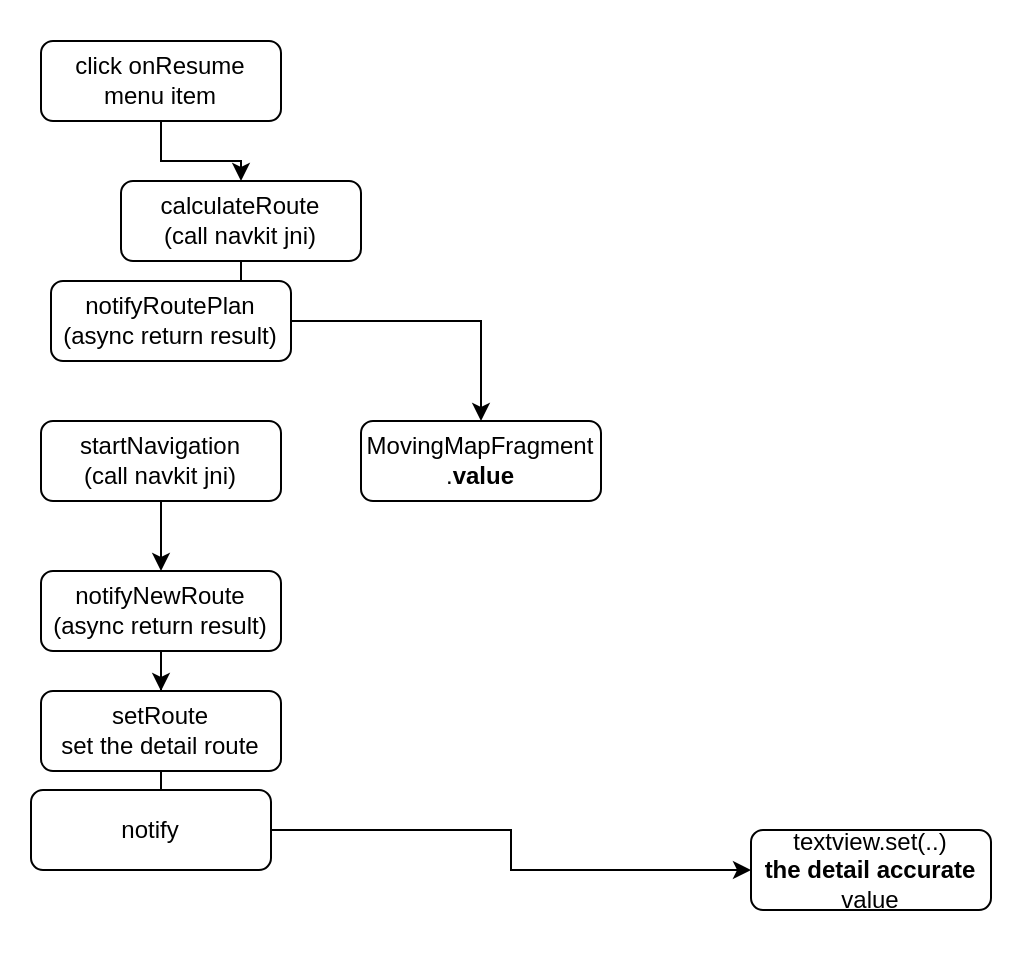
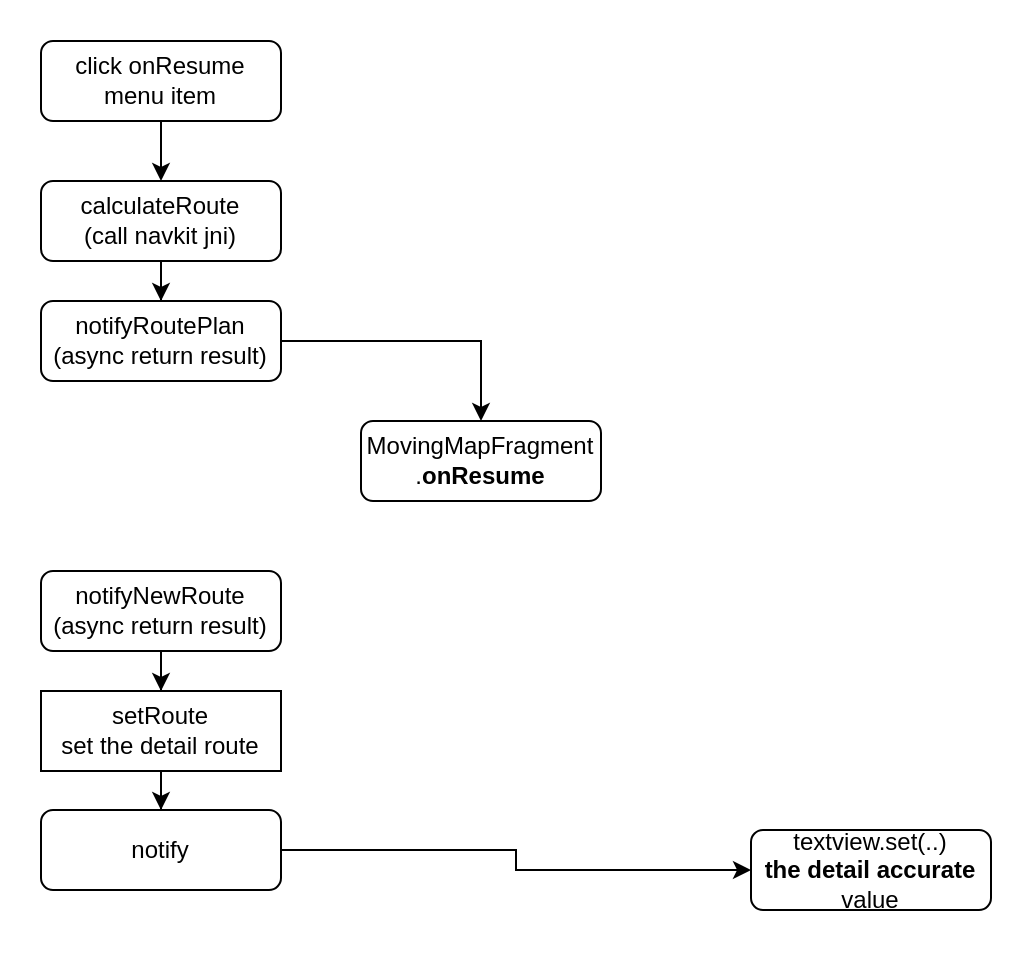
- <mxCell id="5" value="calculateRoute&lt;br&gt;(call navkit jni)" style="rounded=1;whiteSpace=wrap;html=1;fontSize=12;glass=0;strokeWidth=1;shadow=0;" vertex="1" parent="1"><mxGeometry x="60" y="90" width="120" height="40" as="geometry" /></mxCell>
+ <mxCell id="5" value="calculateRoute&lt;br&gt;(call navkit jni)" style="rounded=1;whiteSpace=wrap;html=1;fontSize=12;glass=0;strokeWidth=1;shadow=0;" vertex="1" parent="1"><mxGeometry x="20" y="90" width="120" height="40" as="geometry" /></mxCell>
- <mxCell id="7" value="notifyRoutePlan&lt;br&gt;(async return result)" style="rounded=1;whiteSpace=wrap;html=1;fontSize=12;glass=0;strokeWidth=1;shadow=0;" vertex="1" parent="1"><mxGeometry x="25" y="140" width="120" height="40" as="geometry" /></mxCell>
+ <mxCell id="7" value="notifyRoutePlan&lt;br&gt;(async return result)" style="rounded=1;whiteSpace=wrap;html=1;fontSize=12;glass=0;strokeWidth=1;shadow=0;" vertex="1" parent="1"><mxGeometry x="20" y="150" width="120" height="40" as="geometry" /></mxCell>
- <mxCell id="10" value="startNavigation&lt;br&gt;(call navkit jni)" style="rounded=1;whiteSpace=wrap;html=1;fontSize=12;glass=0;strokeWidth=1;shadow=0;" vertex="1" parent="1"><mxGeometry x="20" y="210" width="120" height="40" as="geometry" /></mxCell>
- <mxCell id="8" value="MovingMapFragment&lt;br&gt;.&lt;b&gt;value&lt;/b&gt;" style="rounded=1;whiteSpace=wrap;html=1;fontSize=12;glass=0;strokeWidth=1;shadow=0;" vertex="1" parent="1"><mxGeometry x="180" y="210" width="120" height="40" as="geometry" /></mxCell>
+ <mxCell id="8" value="MovingMapFragment&lt;br&gt;.&lt;b&gt;onResume&lt;/b&gt;" style="rounded=1;whiteSpace=wrap;html=1;fontSize=12;glass=0;strokeWidth=1;shadow=0;" vertex="1" parent="1"><mxGeometry x="180" y="210" width="120" height="40" as="geometry" /></mxCell>
- <mxCell id="9" value="" style="edgeStyle=orthogonalEdgeStyle;rounded=0;orthogonalLoop=1;jettySize=auto;html=1;" edge="1" parent="1" source="10" target="12"><mxGeometry relative="1" as="geometry" /></mxCell>
- <mxCell id="14" value="setRoute&lt;br&gt;set the detail route" style="rounded=1;whiteSpace=wrap;html=1;fontSize=12;glass=0;strokeWidth=1;shadow=0;" vertex="1" parent="1"><mxGeometry x="20" y="345" width="120" height="40" as="geometry" /></mxCell>
+ <mxCell id="14" value="setRoute&lt;br&gt;set the detail route" style="whiteSpace=wrap;html=1;fontSize=12;glass=0;strokeWidth=1;shadow=0;rounded=0;" vertex="1" parent="1"><mxGeometry x="20" y="345" width="120" height="40" as="geometry" /></mxCell>
- <mxCell id="16" value="notify" style="rounded=1;whiteSpace=wrap;html=1;fontSize=12;glass=0;strokeWidth=1;shadow=0;" vertex="1" parent="1"><mxGeometry x="15" y="394.5" width="120" height="40" as="geometry" /></mxCell>
+ <mxCell id="16" value="notify" style="rounded=1;whiteSpace=wrap;html=1;fontSize=12;glass=0;strokeWidth=1;shadow=0;" vertex="1" parent="1"><mxGeometry x="20" y="404.5" width="120" height="40" as="geometry" /></mxCell>
